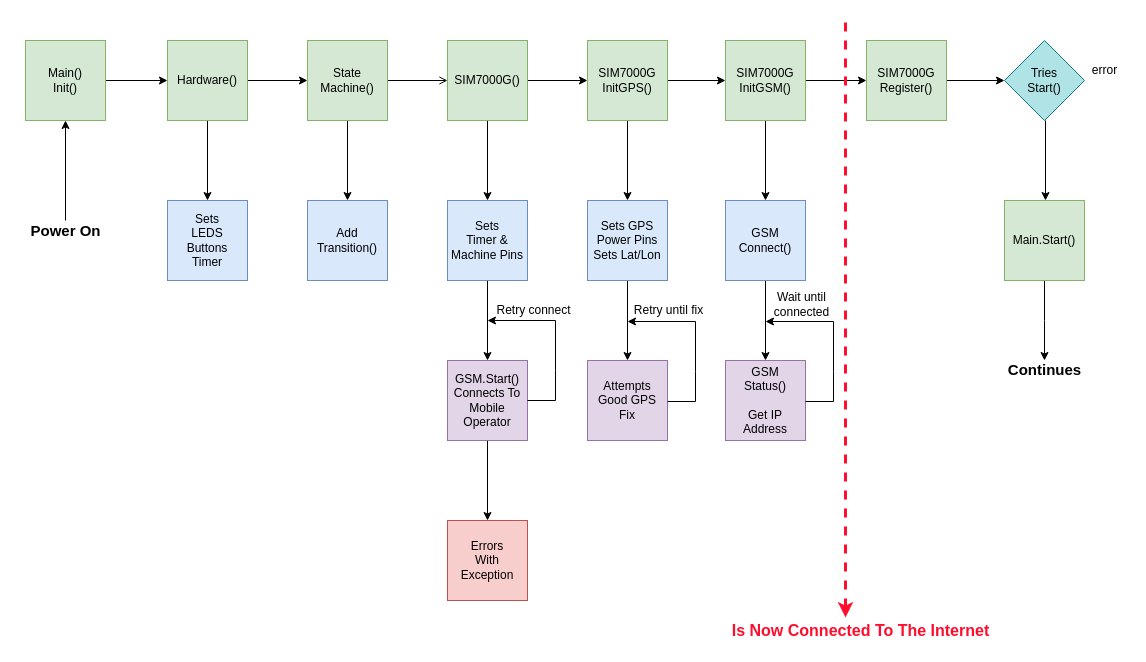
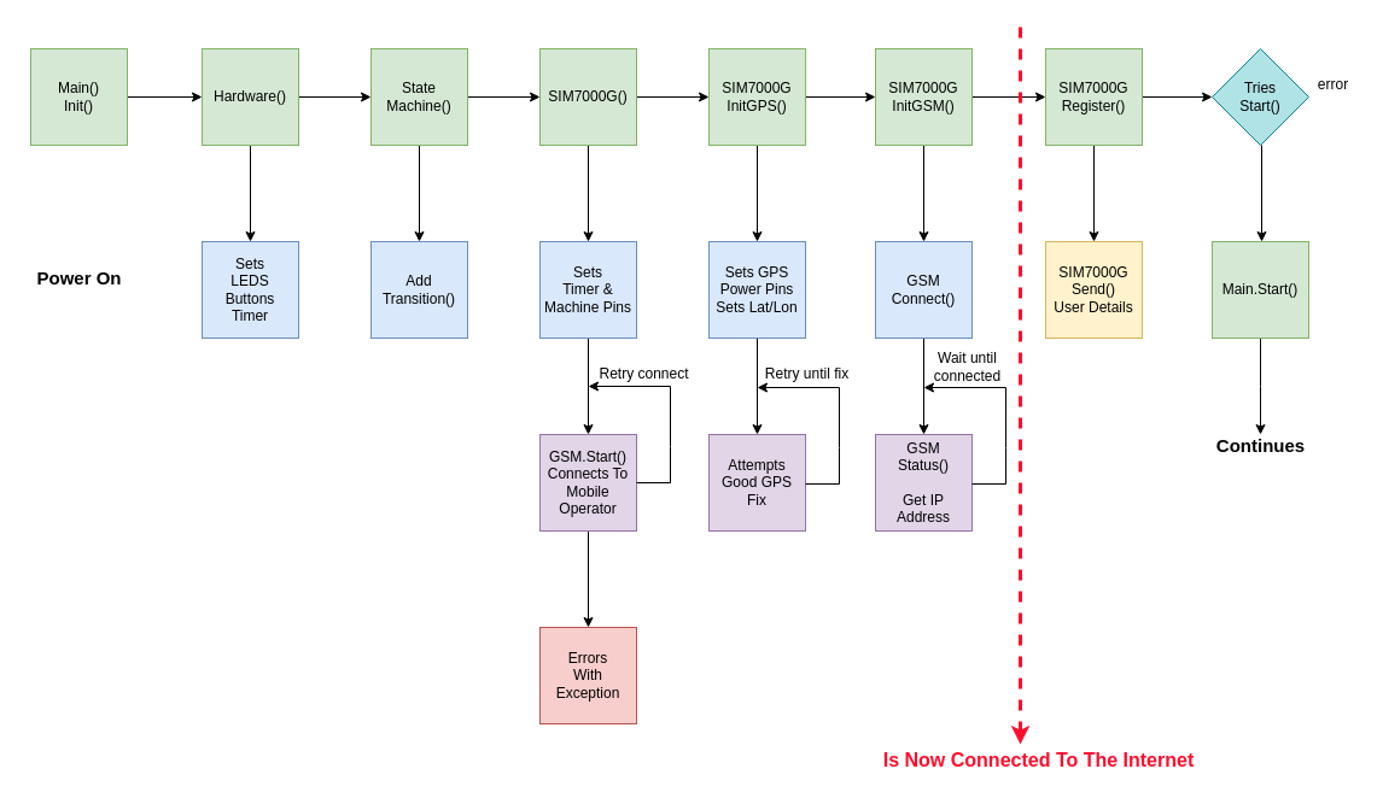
- <mxCell id="14" style="edgeStyle=orthogonalEdgeStyle;rounded=0;orthogonalLoop=1;jettySize=auto;html=1;entryX=0;entryY=0.5;entryDx=0;entryDy=0;endArrow=open;" parent="1" source="15" target="19" edge="1"><mxGeometry relative="1" as="geometry" /></mxCell>
+ <mxCell id="14" style="edgeStyle=orthogonalEdgeStyle;rounded=0;orthogonalLoop=1;jettySize=auto;html=1;entryX=0;entryY=0.5;entryDx=0;entryDy=0;" parent="1" source="15" target="19" edge="1"><mxGeometry relative="1" as="geometry" /></mxCell>
+ <mxCell id="32" style="edgeStyle=orthogonalEdgeStyle;rounded=0;orthogonalLoop=1;jettySize=auto;html=1;entryX=0.5;entryY=0;entryDx=0;entryDy=0;" parent="1" source="34" target="35" edge="1"><mxGeometry relative="1" as="geometry" /></mxCell>
- <mxCell id="39" style="edgeStyle=orthogonalEdgeStyle;rounded=0;orthogonalLoop=1;jettySize=auto;html=1;entryX=0.5;entryY=1;entryDx=0;entryDy=0;fontSize=15;" parent="1" source="40" target="3" edge="1"><mxGeometry relative="1" as="geometry" /></mxCell>
+ <mxCell id="35" value="SIM7000G&lt;br&gt;Send()&lt;br&gt;User Details" style="whiteSpace=wrap;html=1;aspect=fixed;fillColor=#fff2cc;strokeColor=#d6b656;" parent="1" vertex="1"><mxGeometry x="866" y="200" width="80" height="80" as="geometry" /></mxCell>
